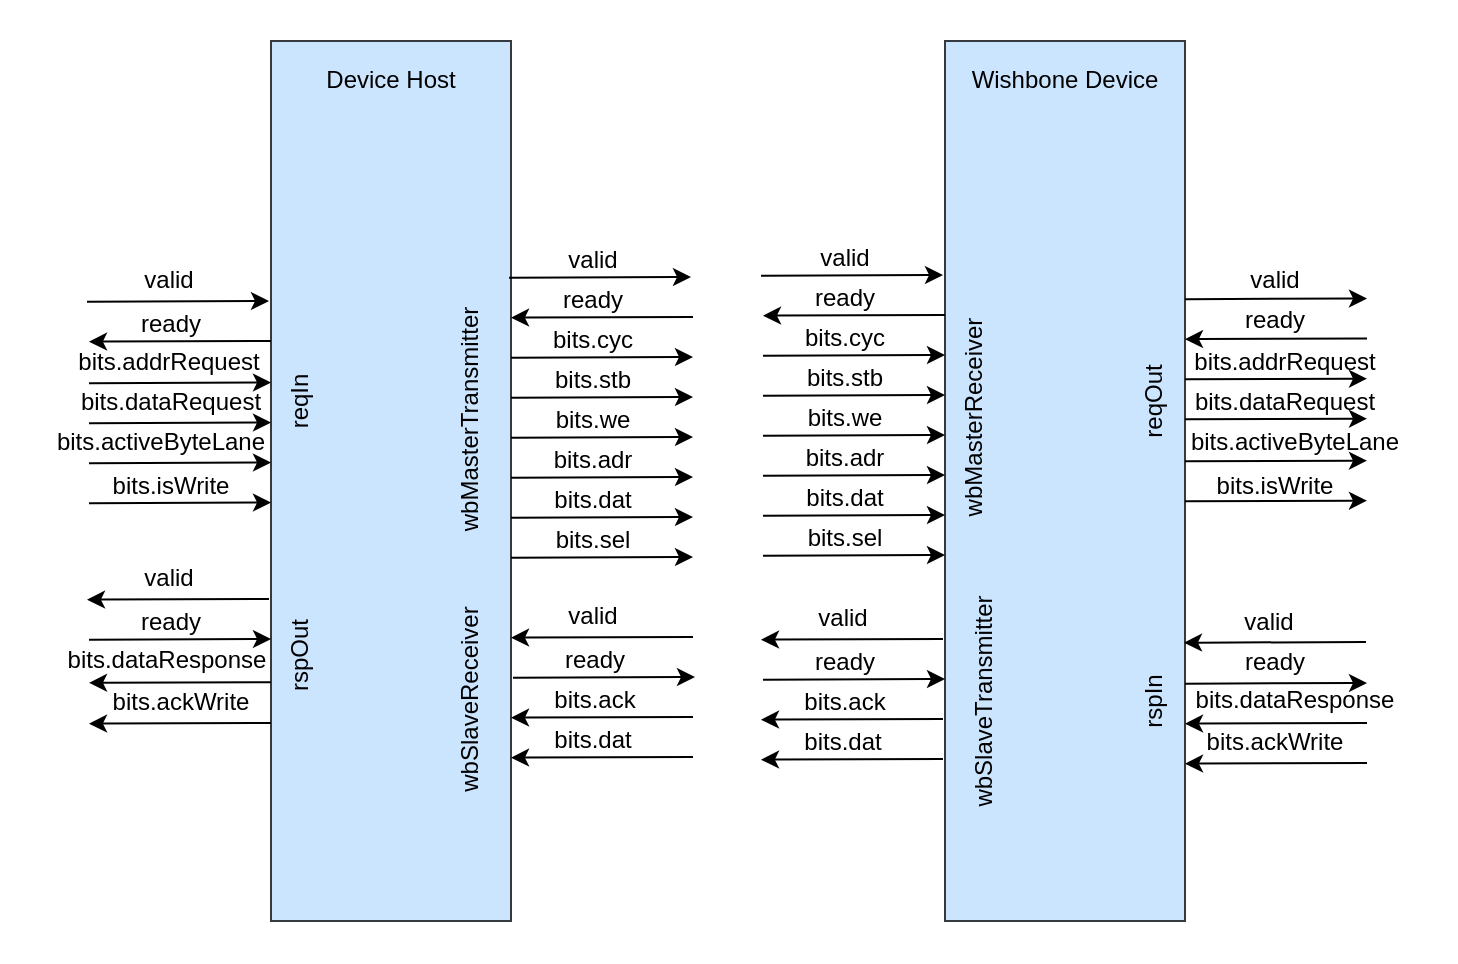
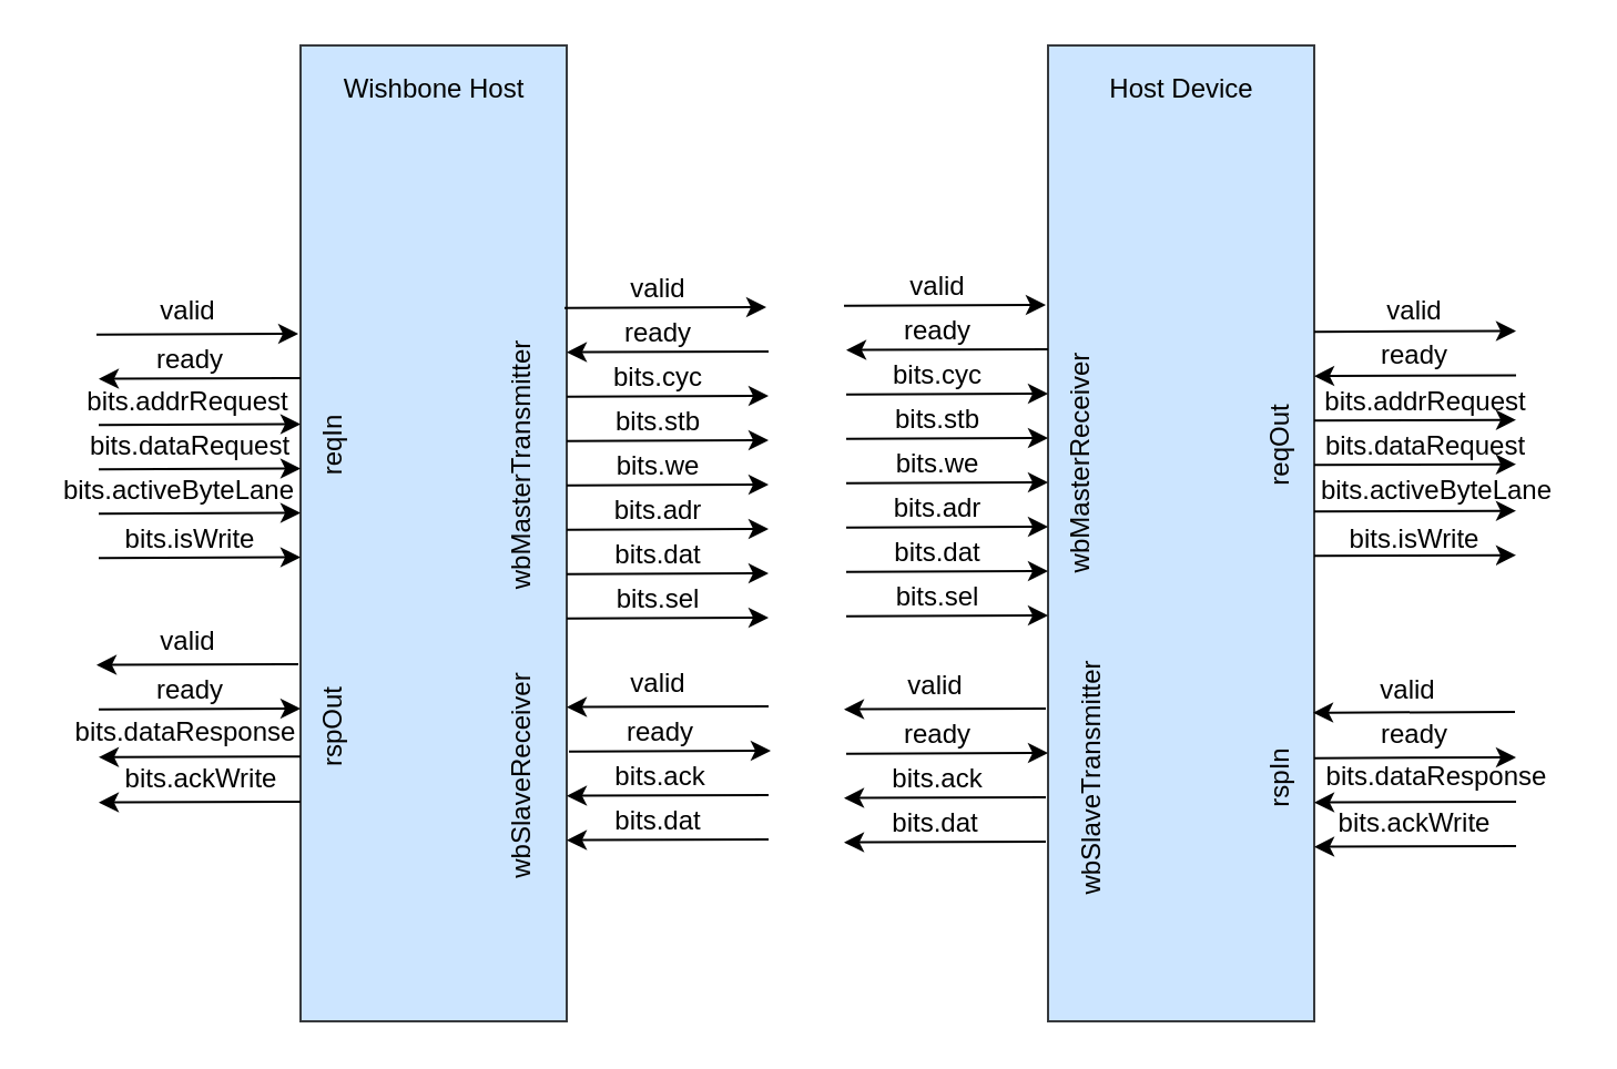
- <mxCell id="101" value="Device Host" style="text;html=1;align=center;verticalAlign=middle;resizable=0;points=[];autosize=1;" parent="1" vertex="1"><mxGeometry x="145" y="30" width="100" height="20" as="geometry" /></mxCell>
+ <mxCell id="101" value="Wishbone Host" style="text;html=1;align=center;verticalAlign=middle;resizable=0;points=[];autosize=1;" parent="1" vertex="1"><mxGeometry x="145" y="30" width="100" height="20" as="geometry" /></mxCell>
- <mxCell id="100" value="Wishbone Device" style="text;html=1;align=center;verticalAlign=middle;resizable=0;points=[];autosize=1;" parent="1" vertex="1"><mxGeometry x="477" y="30" width="110" height="20" as="geometry" /></mxCell>
+ <mxCell id="100" value="Host Device" style="text;html=1;align=center;verticalAlign=middle;resizable=0;points=[];autosize=1;" parent="1" vertex="1"><mxGeometry x="477" y="30" width="110" height="20" as="geometry" /></mxCell>
